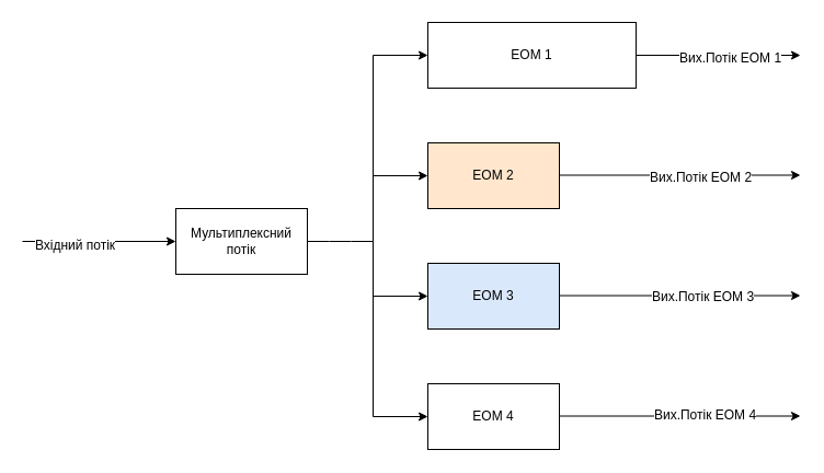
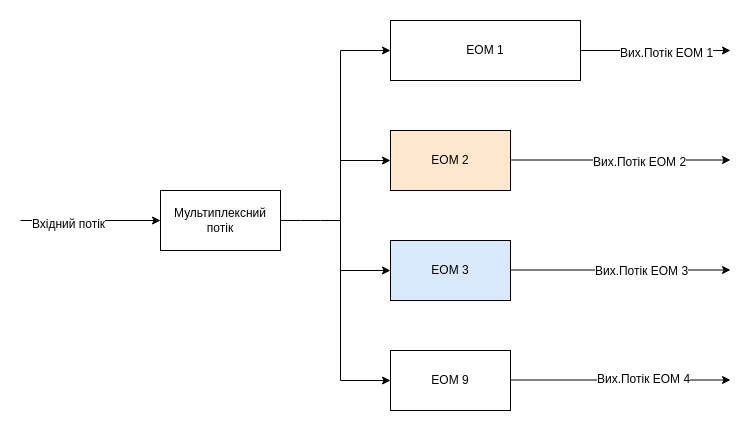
- <mxCell id="6" value="ЕОМ 4" style="rounded=0;whiteSpace=wrap;html=1;" vertex="1" parent="1"><mxGeometry x="390" y="350" width="120" height="60" as="geometry" /></mxCell>
+ <mxCell id="6" value="ЕОМ 9" style="rounded=0;whiteSpace=wrap;html=1;" vertex="1" parent="1"><mxGeometry x="390" y="350" width="120" height="60" as="geometry" /></mxCell>
